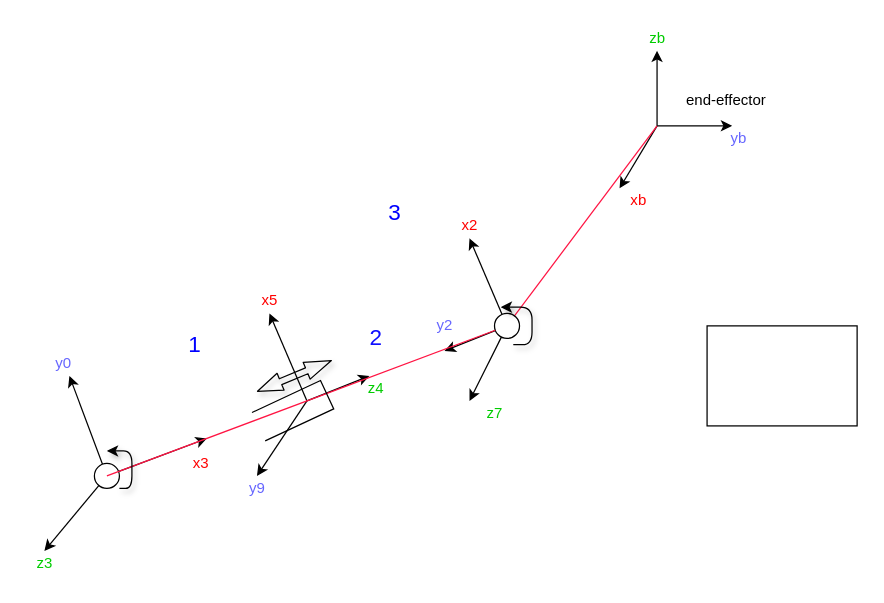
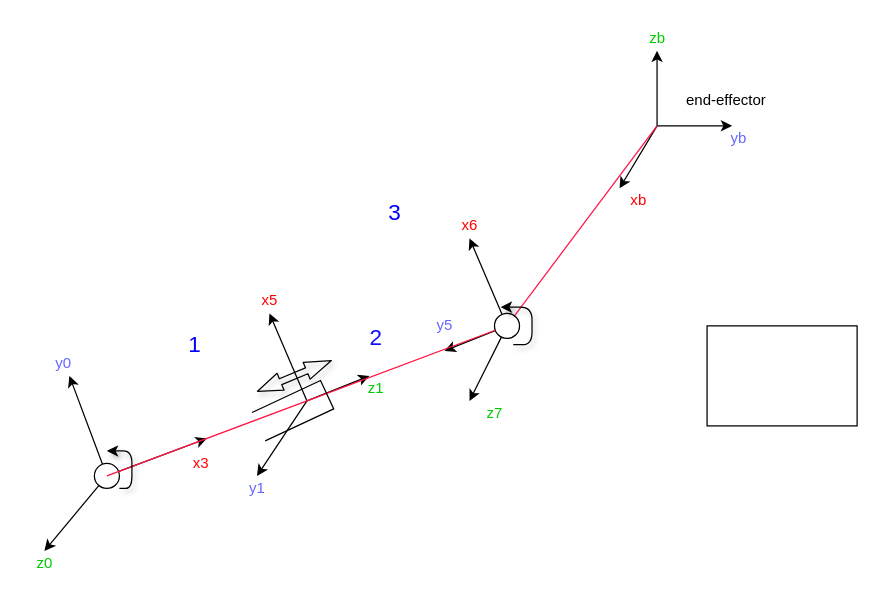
- <mxCell id="24" value="&lt;font color=&quot;#ff0000&quot;&gt;x2&lt;/font&gt;" style="text;html=1;align=center;verticalAlign=middle;resizable=0;points=[];autosize=1;" vertex="1" parent="1"><mxGeometry x="360" y="170" width="30" height="20" as="geometry" /></mxCell>
+ <mxCell id="24" value="&lt;font color=&quot;#ff0000&quot;&gt;x6&lt;/font&gt;" style="text;html=1;align=center;verticalAlign=middle;resizable=0;points=[];autosize=1;" vertex="1" parent="1"><mxGeometry x="360" y="170" width="30" height="20" as="geometry" /></mxCell>
- <mxCell id="22" value="&lt;font color=&quot;#6666ff&quot;&gt;y2&lt;/font&gt;" style="text;html=1;align=center;verticalAlign=middle;resizable=0;points=[];autosize=1;" vertex="1" parent="1"><mxGeometry x="340" y="250" width="30" height="20" as="geometry" /></mxCell>
+ <mxCell id="22" value="&lt;font color=&quot;#6666ff&quot;&gt;y5&lt;/font&gt;" style="text;html=1;align=center;verticalAlign=middle;resizable=0;points=[];autosize=1;" vertex="1" parent="1"><mxGeometry x="340" y="250" width="30" height="20" as="geometry" /></mxCell>
- <mxCell id="20" value="&lt;font color=&quot;#00cc00&quot;&gt;z4&lt;/font&gt;" style="text;html=1;align=center;verticalAlign=middle;resizable=0;points=[];autosize=1;" vertex="1" parent="1"><mxGeometry x="285" y="300" width="30" height="20" as="geometry" /></mxCell>
+ <mxCell id="20" value="&lt;font color=&quot;#00cc00&quot;&gt;z1&lt;/font&gt;" style="text;html=1;align=center;verticalAlign=middle;resizable=0;points=[];autosize=1;" vertex="1" parent="1"><mxGeometry x="285" y="300" width="30" height="20" as="geometry" /></mxCell>
- <mxCell id="19" value="&lt;font color=&quot;#6666ff&quot;&gt;y9&lt;/font&gt;" style="text;html=1;align=center;verticalAlign=middle;resizable=0;points=[];autosize=1;" vertex="1" parent="1"><mxGeometry x="190" y="380" width="30" height="20" as="geometry" /></mxCell>
+ <mxCell id="19" value="&lt;font color=&quot;#6666ff&quot;&gt;y1&lt;/font&gt;" style="text;html=1;align=center;verticalAlign=middle;resizable=0;points=[];autosize=1;" vertex="1" parent="1"><mxGeometry x="190" y="380" width="30" height="20" as="geometry" /></mxCell>
- <mxCell id="17" value="&lt;font color=&quot;#00cc00&quot;&gt;z3&lt;/font&gt;" style="text;html=1;align=center;verticalAlign=middle;resizable=0;points=[];autosize=1;" vertex="1" parent="1"><mxGeometry x="20" y="440" width="30" height="20" as="geometry" /></mxCell>
+ <mxCell id="17" value="&lt;font color=&quot;#00cc00&quot;&gt;z0&lt;/font&gt;" style="text;html=1;align=center;verticalAlign=middle;resizable=0;points=[];autosize=1;" vertex="1" parent="1"><mxGeometry x="20" y="440" width="30" height="20" as="geometry" /></mxCell>
